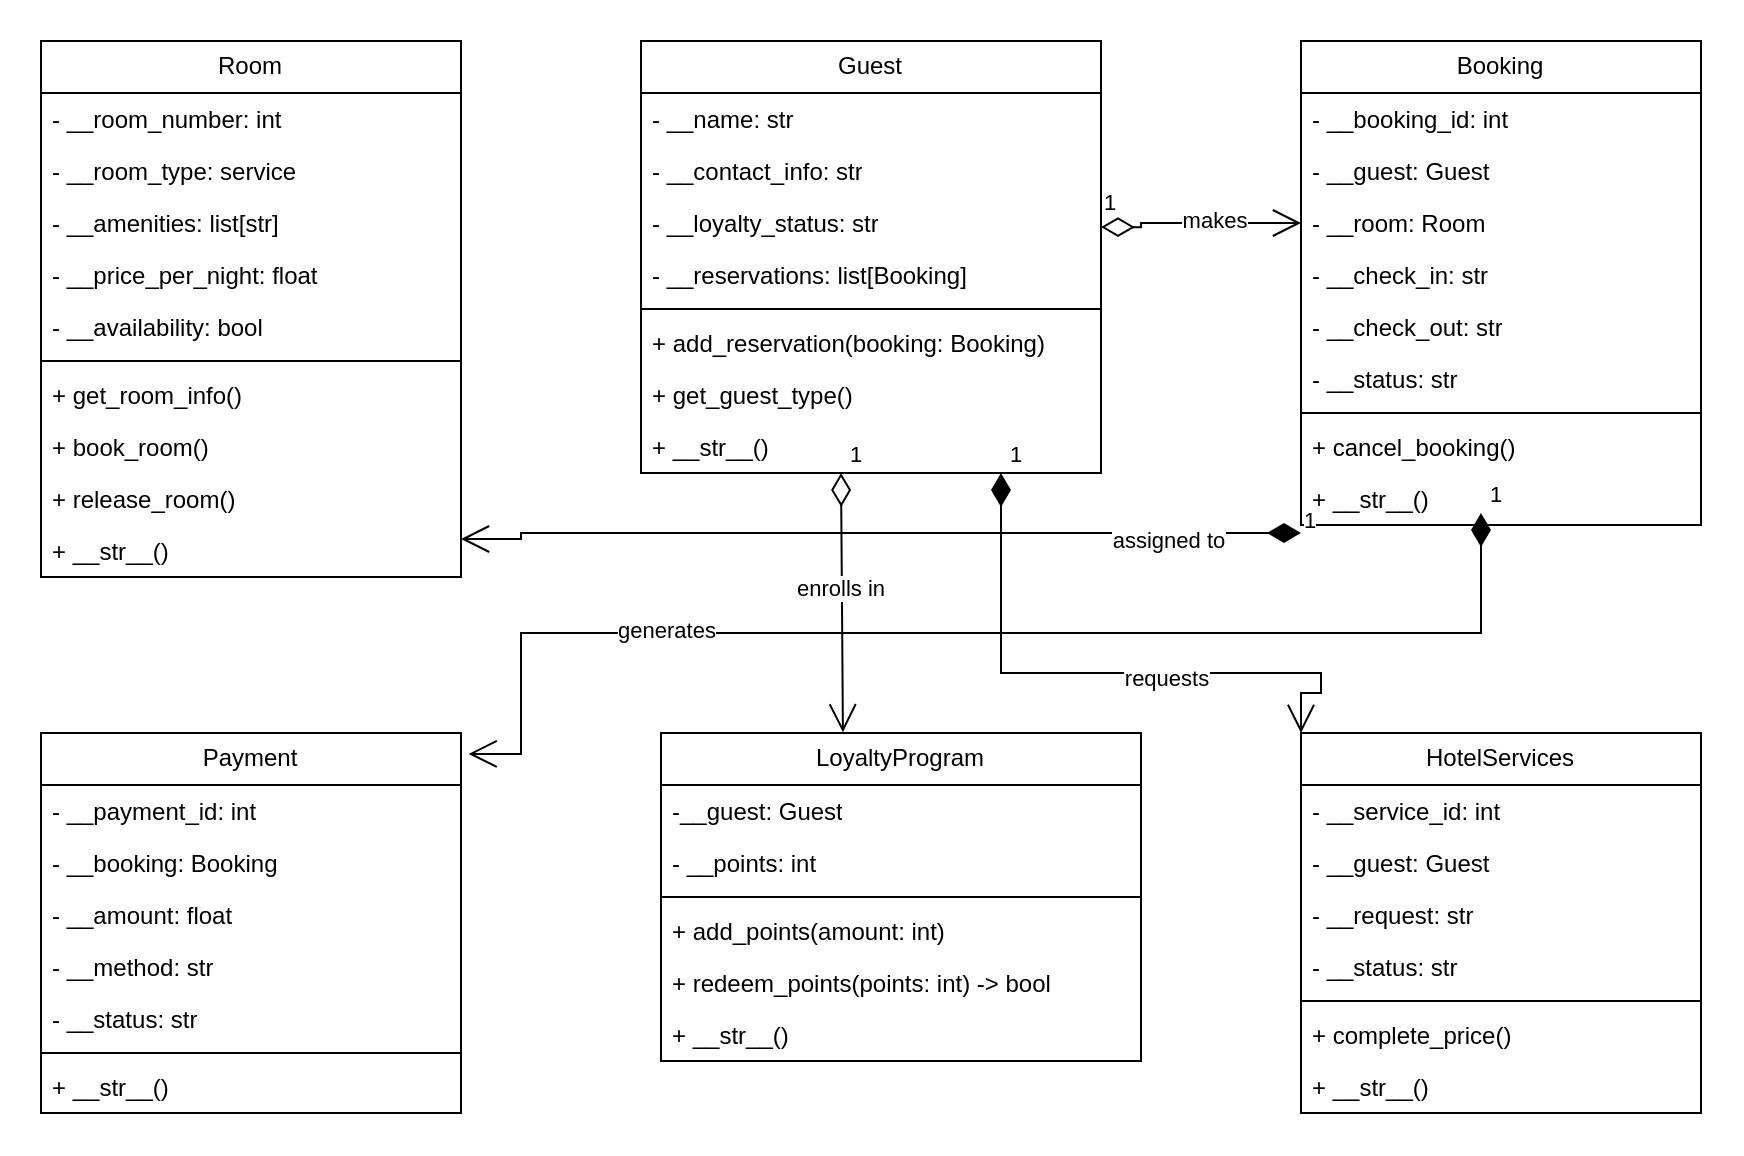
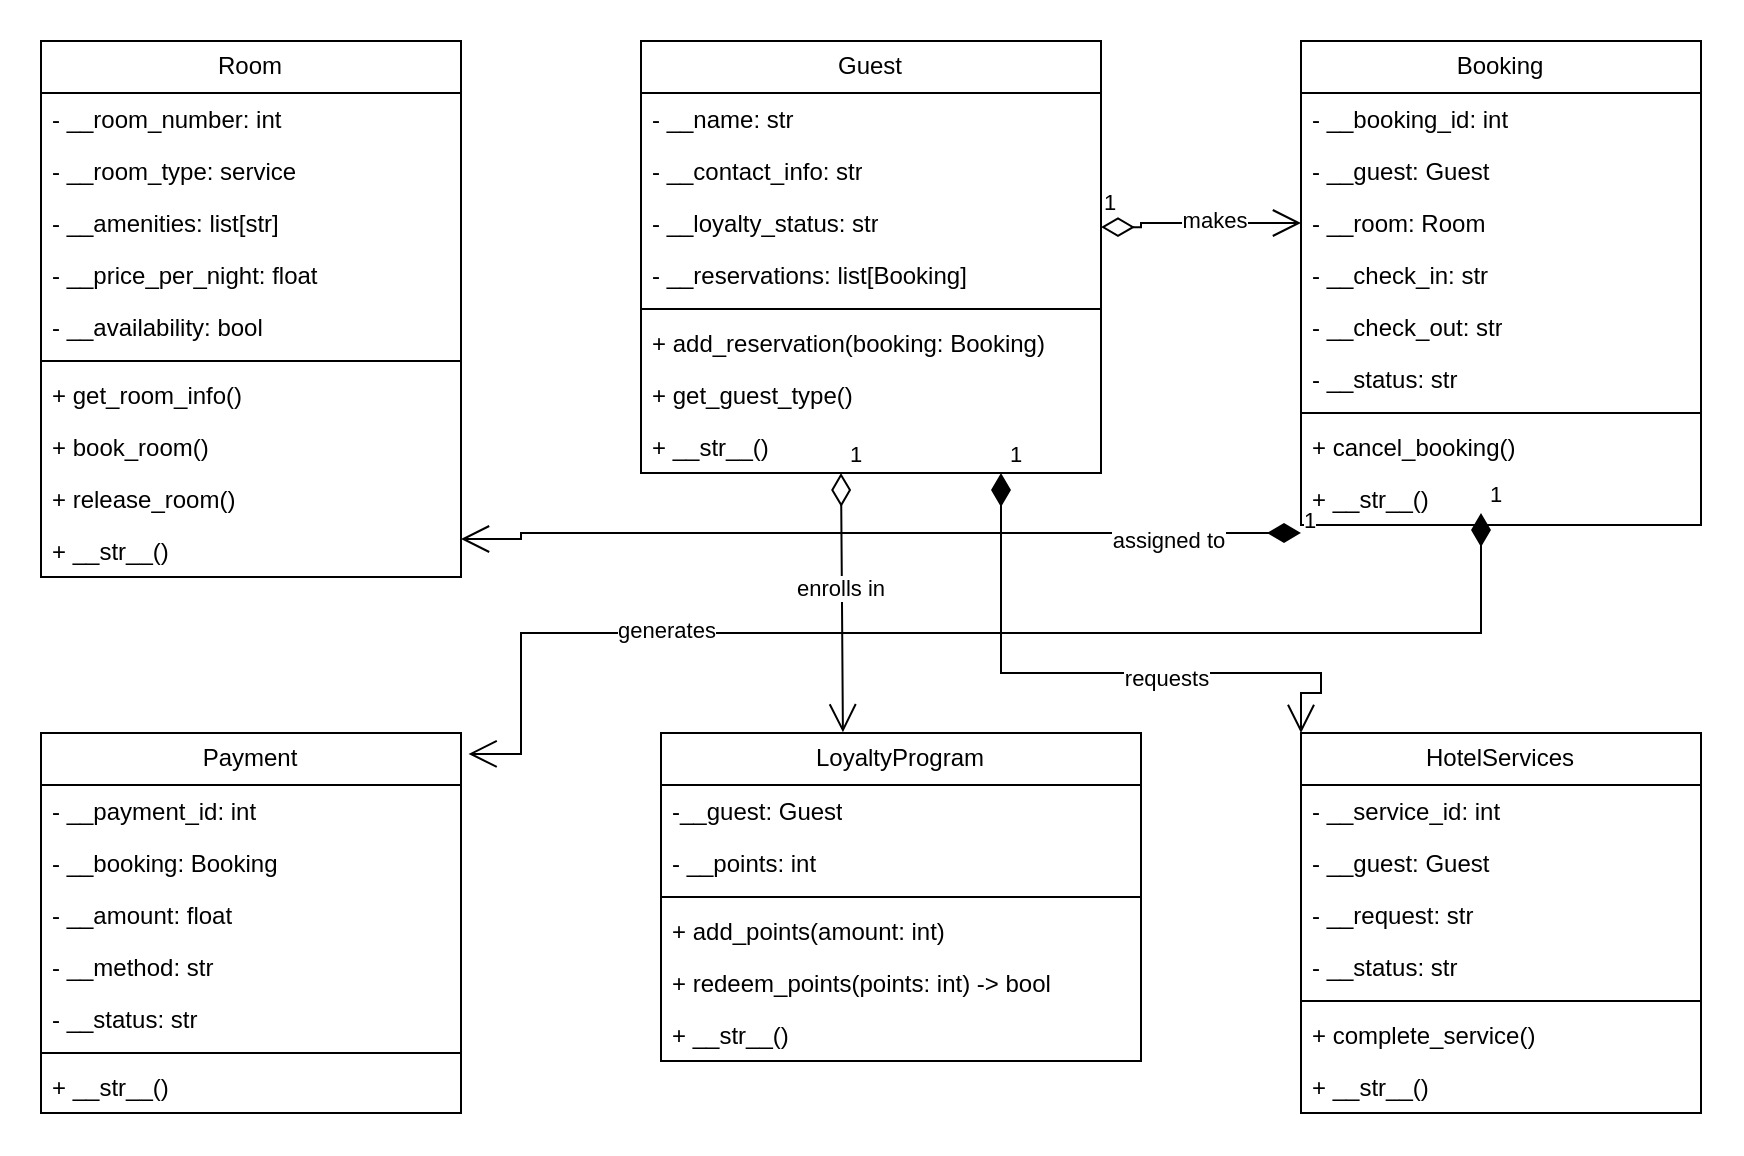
- <mxCell id="55" value="+ complete_price()" style="text;strokeColor=none;fillColor=none;align=left;verticalAlign=top;spacingLeft=4;spacingRight=4;overflow=hidden;rotatable=0;points=[[0,0.5],[1,0.5]];portConstraint=eastwest;whiteSpace=wrap;html=1;" vertex="1" parent="49"><mxGeometry y="138" width="200" height="26" as="geometry" /></mxCell>
+ <mxCell id="55" value="+ complete_service()" style="text;strokeColor=none;fillColor=none;align=left;verticalAlign=top;spacingLeft=4;spacingRight=4;overflow=hidden;rotatable=0;points=[[0,0.5],[1,0.5]];portConstraint=eastwest;whiteSpace=wrap;html=1;" vertex="1" parent="49"><mxGeometry y="138" width="200" height="26" as="geometry" /></mxCell>
